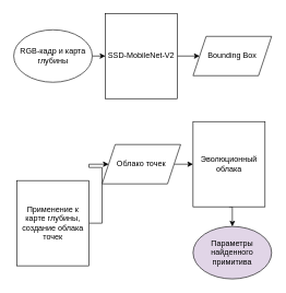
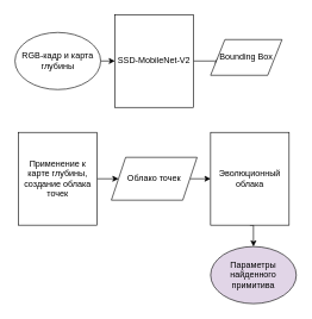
- <mxCell id="4" value="Bounding Box" style="shape=parallelogram;perimeter=parallelogramPerimeter;whiteSpace=wrap;html=1;fixedSize=1;" vertex="1" parent="1"><mxGeometry x="294" y="55" width="120" height="60" as="geometry" /></mxCell>
+ <mxCell id="4" value="Bounding Box" style="shape=parallelogram;perimeter=parallelogramPerimeter;whiteSpace=wrap;html=1;fixedSize=1;" vertex="1" parent="1"><mxGeometry x="294" y="55" width="100" height="50" as="geometry" /></mxCell>
- <mxCell id="6" value="Применение к карте глубины, создание облака точек" style="rounded=0;whiteSpace=wrap;html=1;" vertex="1" parent="1"><mxGeometry x="25" y="275" width="110" height="130" as="geometry" /></mxCell>
+ <mxCell id="6" value="Применение к карте глубины, создание облака точек" style="rounded=0;whiteSpace=wrap;html=1;" vertex="1" parent="1"><mxGeometry x="25" y="185" width="110" height="130" as="geometry" /></mxCell>
